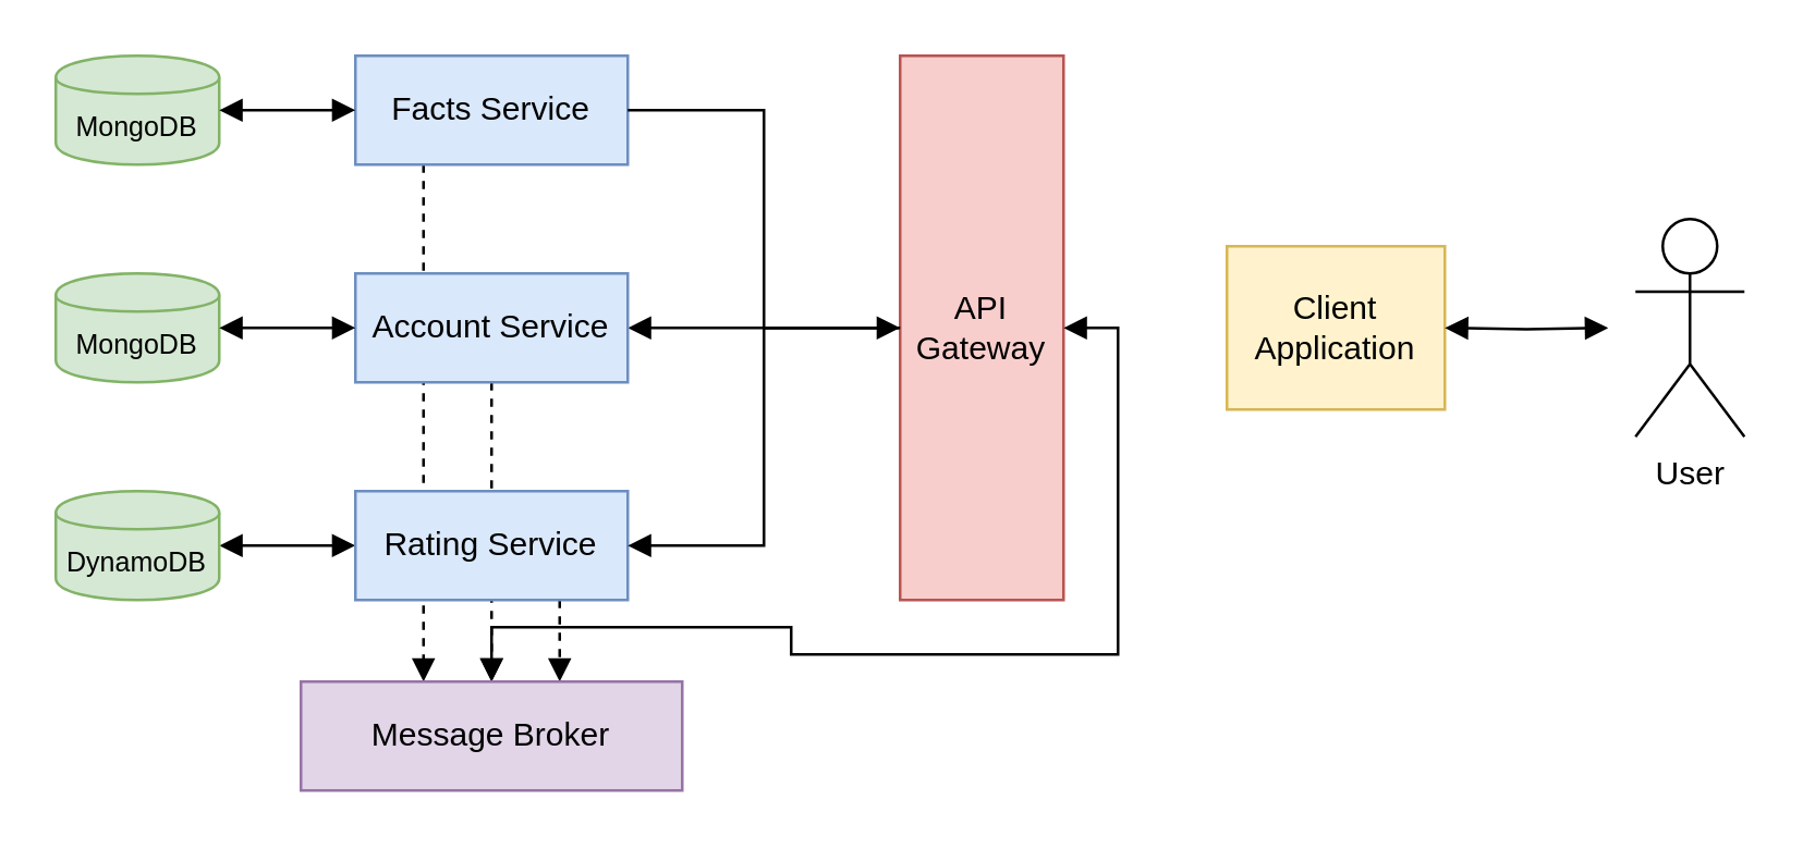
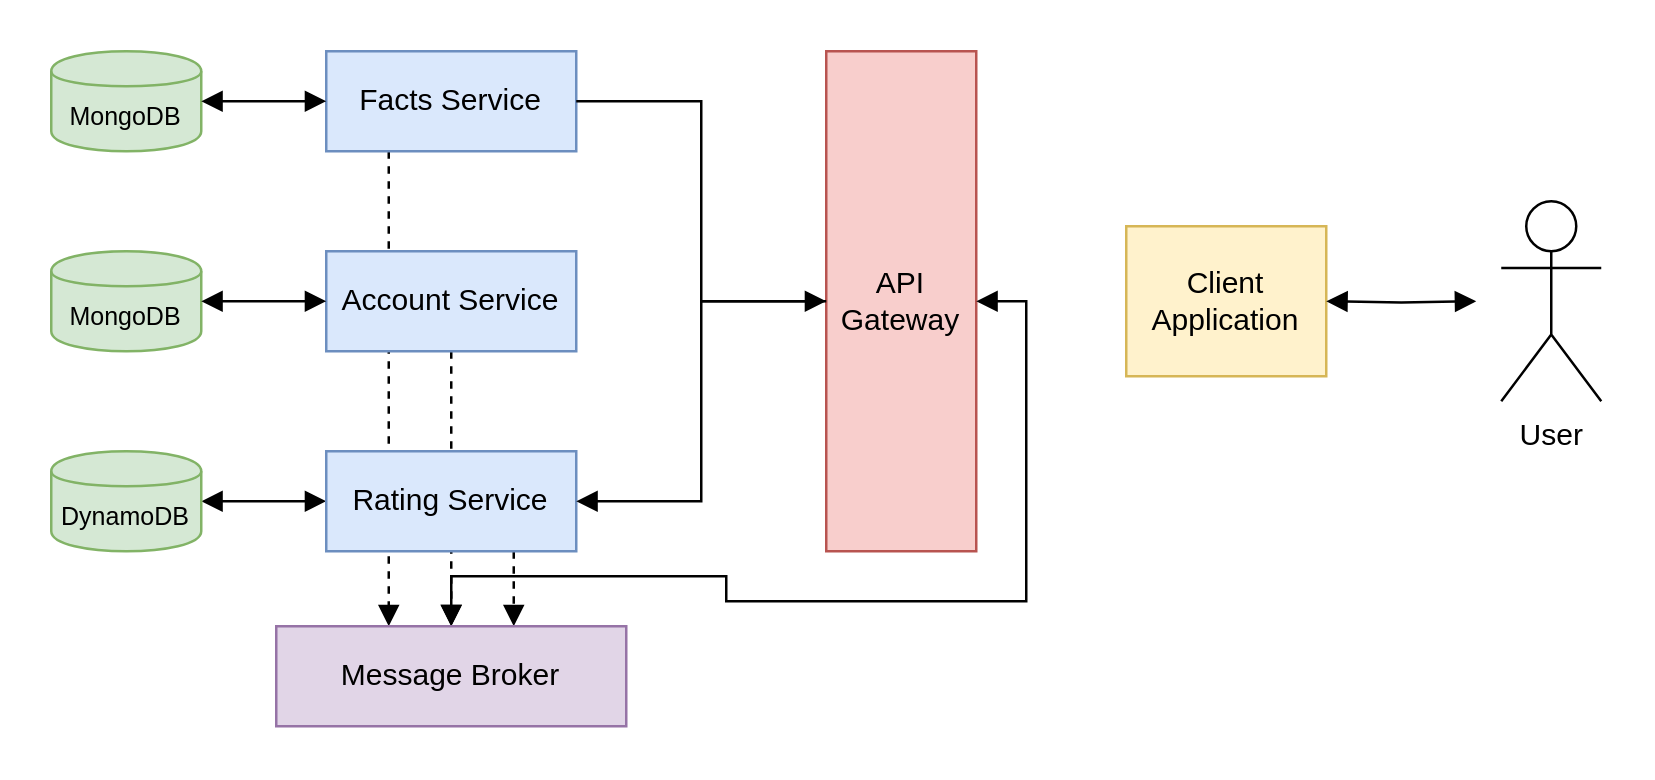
- <mxCell id="8" value="" style="edgeStyle=orthogonalEdgeStyle;rounded=0;orthogonalLoop=1;jettySize=auto;html=1;fontSize=6;endArrow=block;endFill=1;" edge="1" parent="1" source="9" target="17"><mxGeometry relative="1" as="geometry" /></mxCell>
